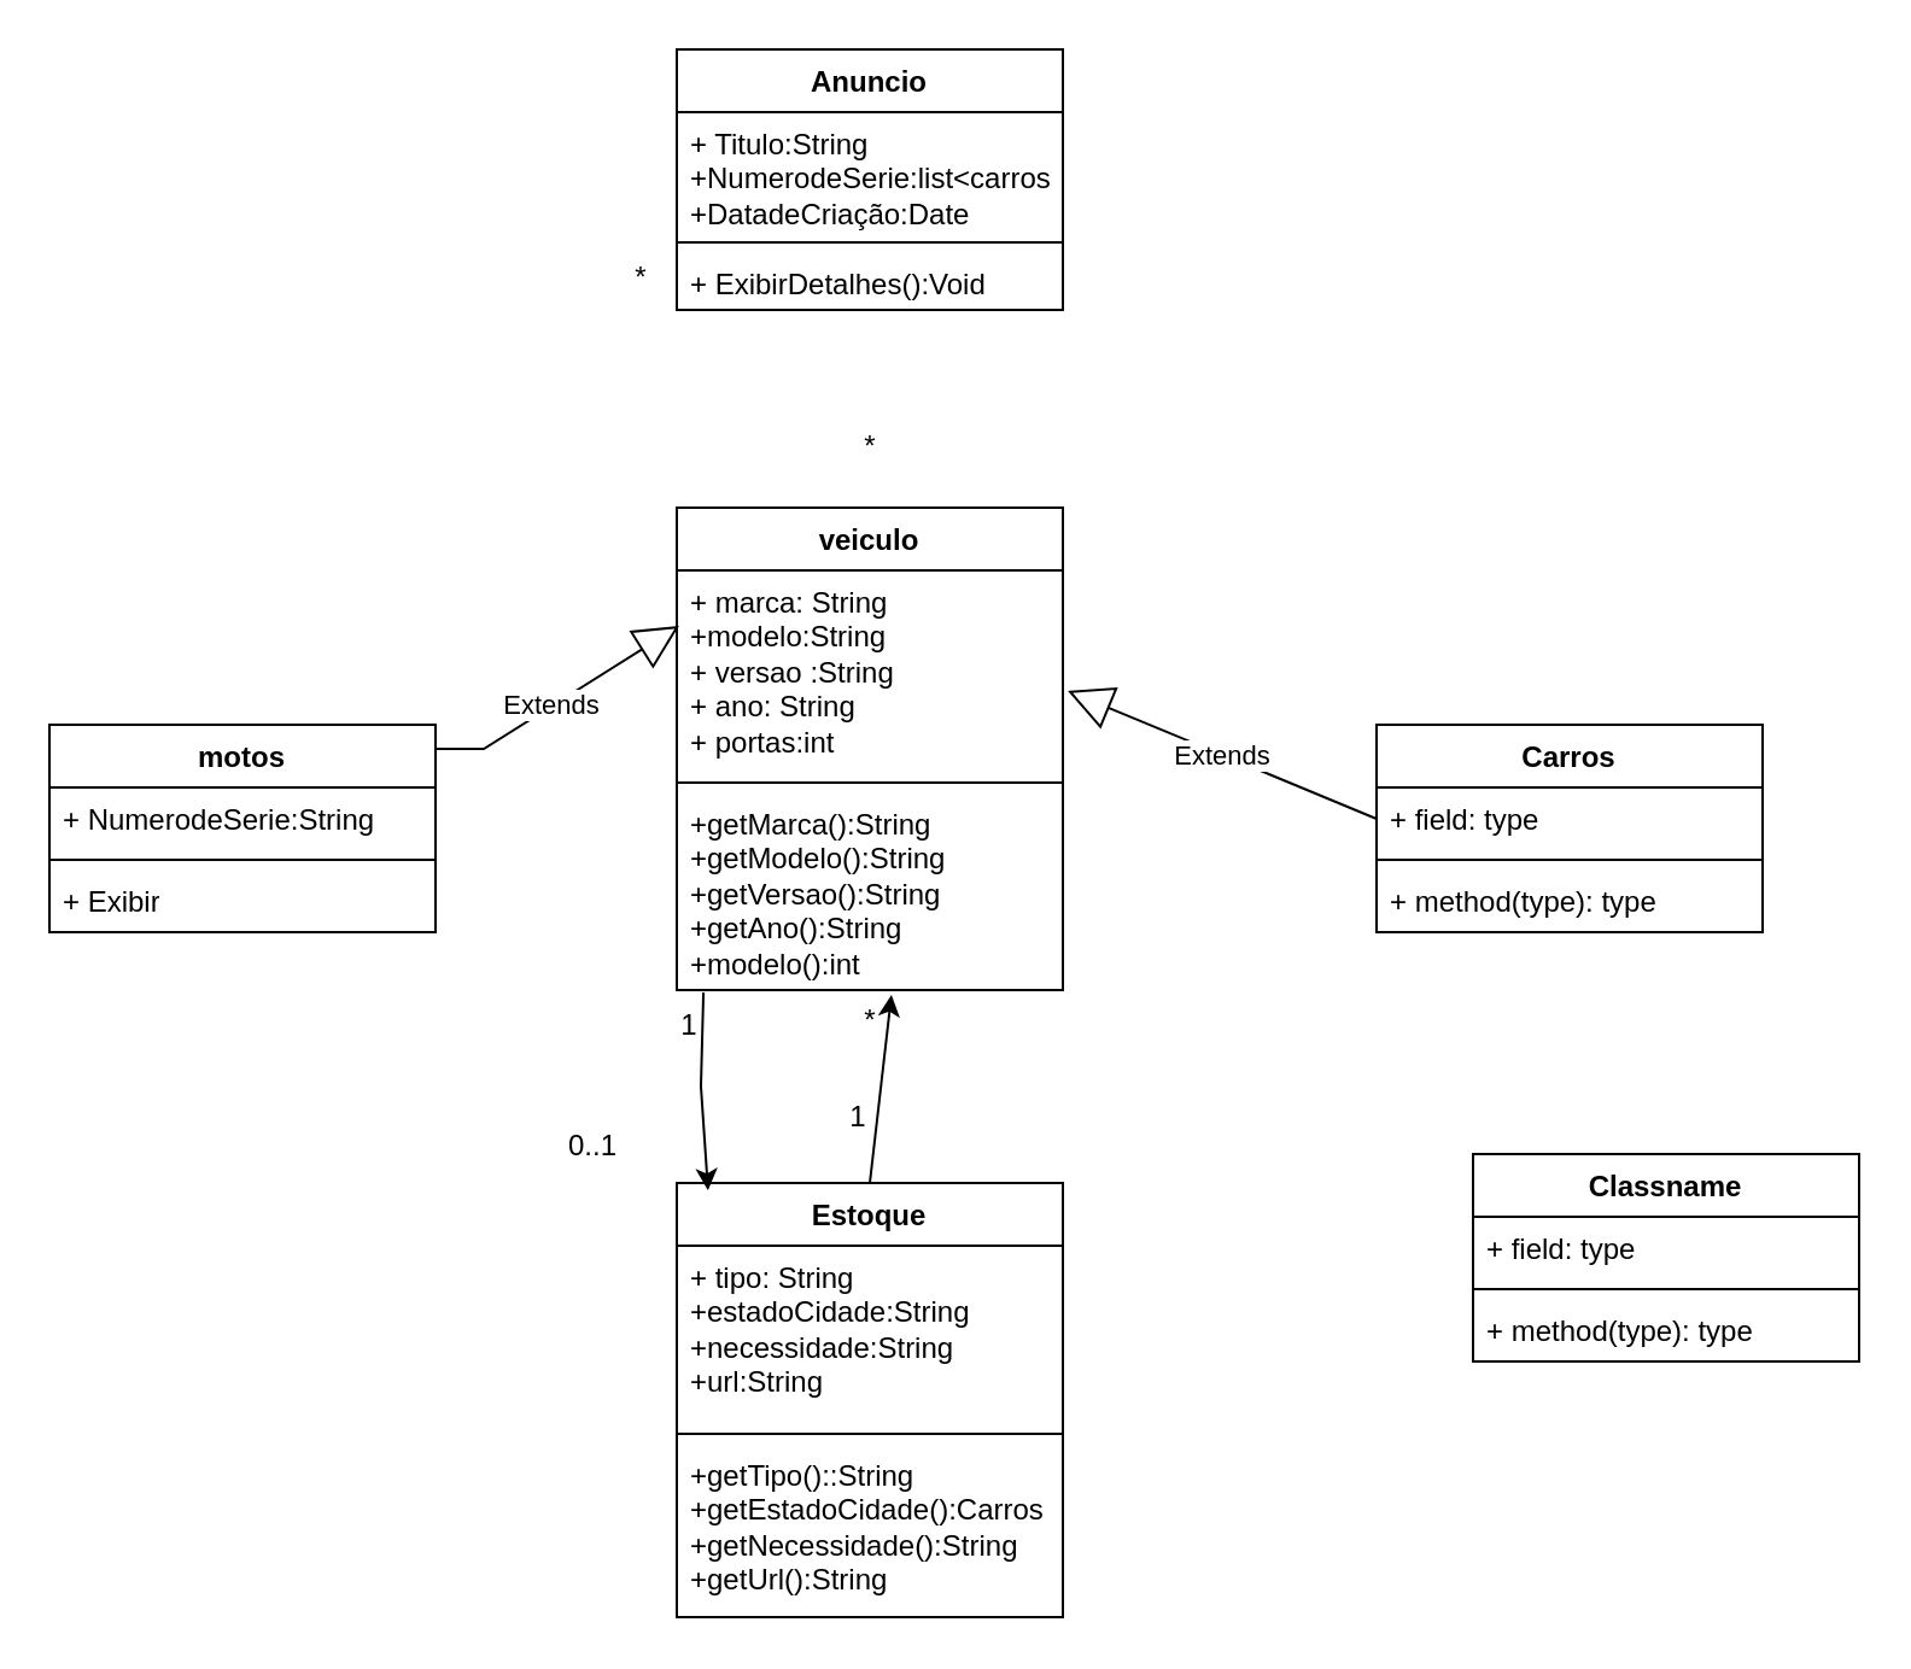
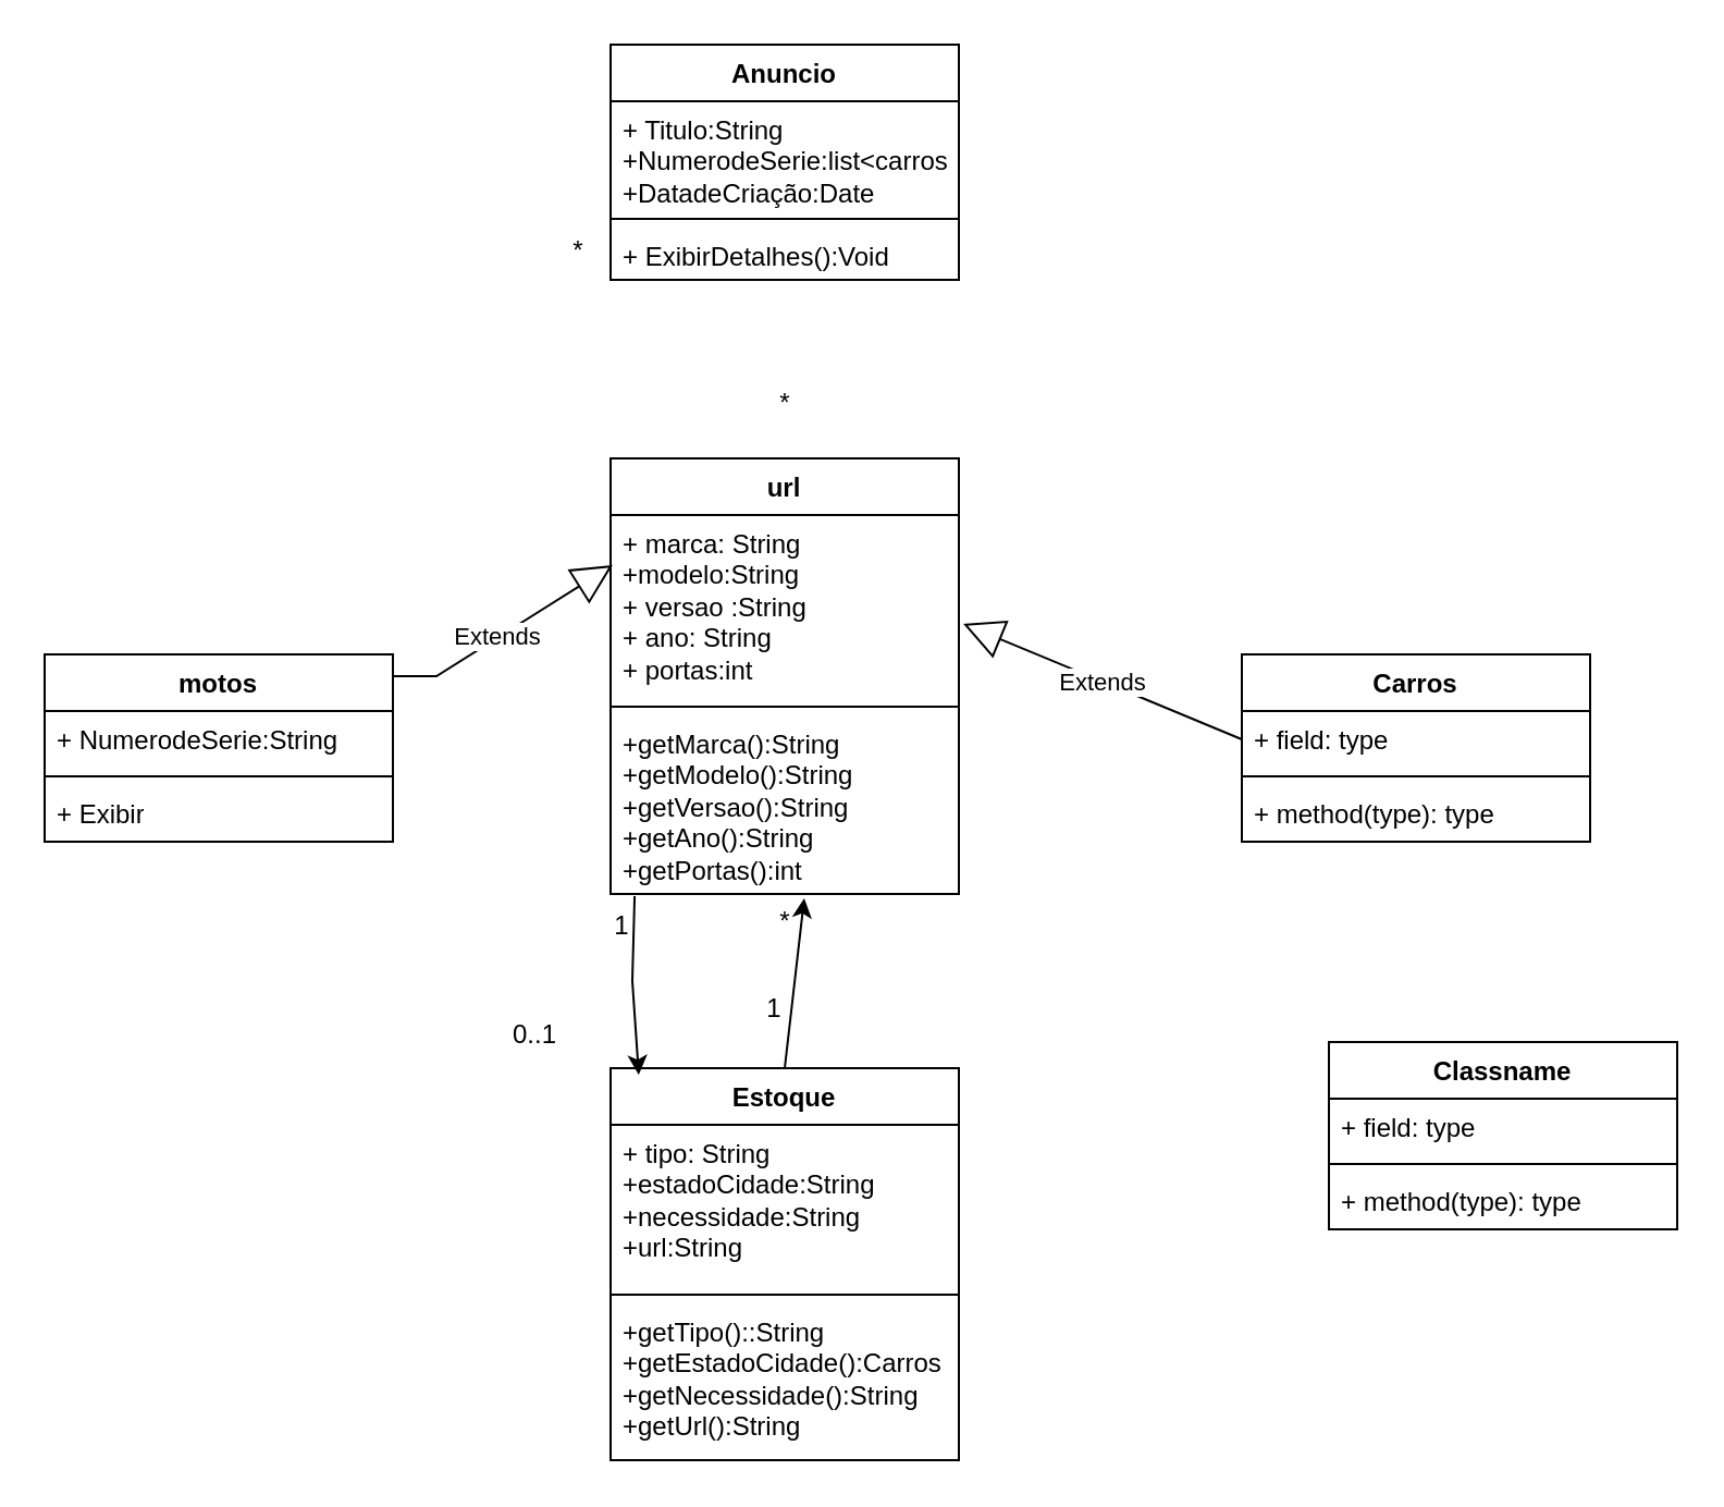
- <mxCell id="2" value="veiculo" style="swimlane;fontStyle=1;align=center;verticalAlign=top;childLayout=stackLayout;horizontal=1;startSize=26;horizontalStack=0;resizeParent=1;resizeParentMax=0;resizeLast=0;collapsible=1;marginBottom=0;whiteSpace=wrap;html=1;" vertex="1" parent="1"><mxGeometry x="280" y="210" width="160" height="200" as="geometry" /></mxCell>
+ <mxCell id="2" value="url" style="swimlane;fontStyle=1;align=center;verticalAlign=top;childLayout=stackLayout;horizontal=1;startSize=26;horizontalStack=0;resizeParent=1;resizeParentMax=0;resizeLast=0;collapsible=1;marginBottom=0;whiteSpace=wrap;html=1;" vertex="1" parent="1"><mxGeometry x="280" y="210" width="160" height="200" as="geometry" /></mxCell>
- <mxCell id="5" value="+getMarca():String&lt;br&gt;+getModelo():String&lt;br&gt;+getVersao():String&lt;br&gt;+getAno():String&lt;br&gt;+modelo():int" style="text;strokeColor=none;fillColor=none;align=left;verticalAlign=top;spacingLeft=4;spacingRight=4;overflow=hidden;rotatable=0;points=[[0,0.5],[1,0.5]];portConstraint=eastwest;whiteSpace=wrap;html=1;" vertex="1" parent="2"><mxGeometry y="118" width="160" height="82" as="geometry" /></mxCell>
+ <mxCell id="5" value="+getMarca():String&lt;br&gt;+getModelo():String&lt;br&gt;+getVersao():String&lt;br&gt;+getAno():String&lt;br&gt;+getPortas():int" style="text;strokeColor=none;fillColor=none;align=left;verticalAlign=top;spacingLeft=4;spacingRight=4;overflow=hidden;rotatable=0;points=[[0,0.5],[1,0.5]];portConstraint=eastwest;whiteSpace=wrap;html=1;" vertex="1" parent="2"><mxGeometry y="118" width="160" height="82" as="geometry" /></mxCell>
